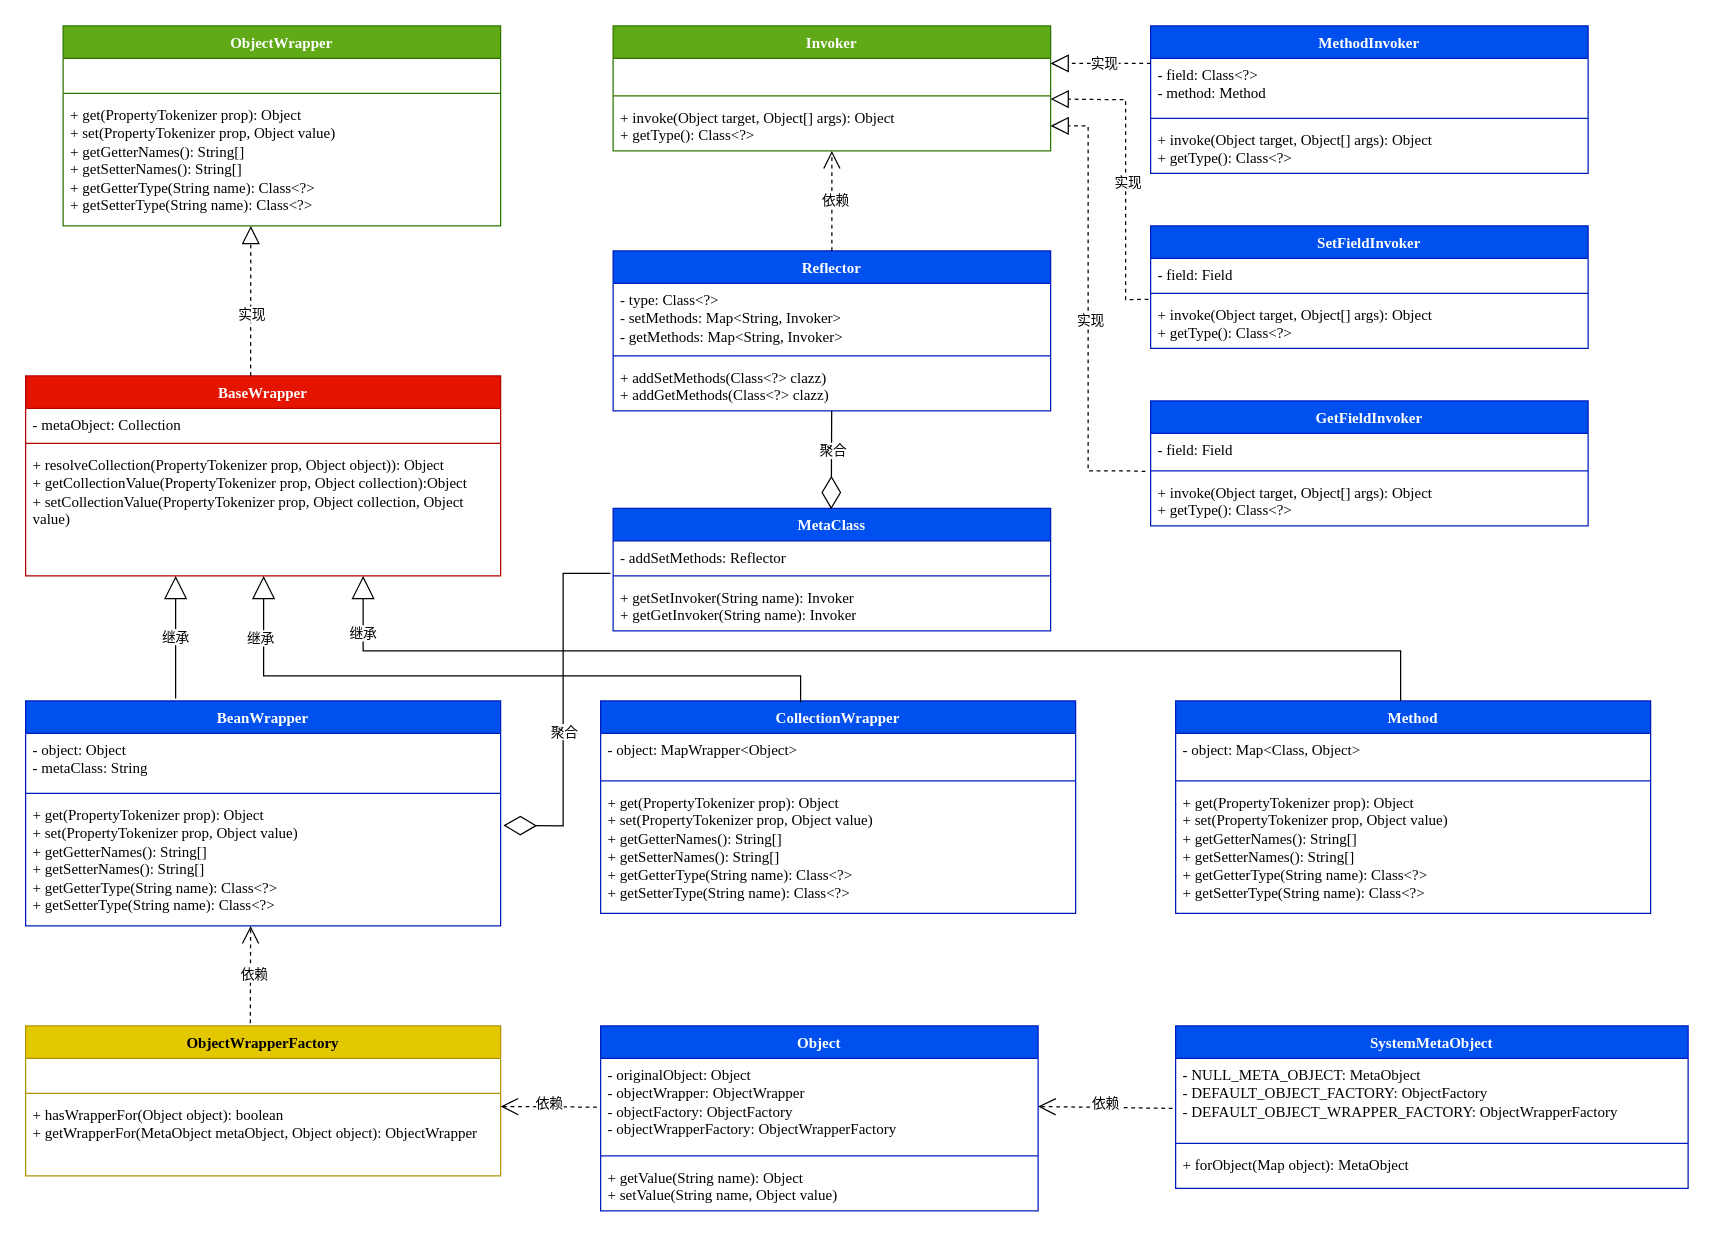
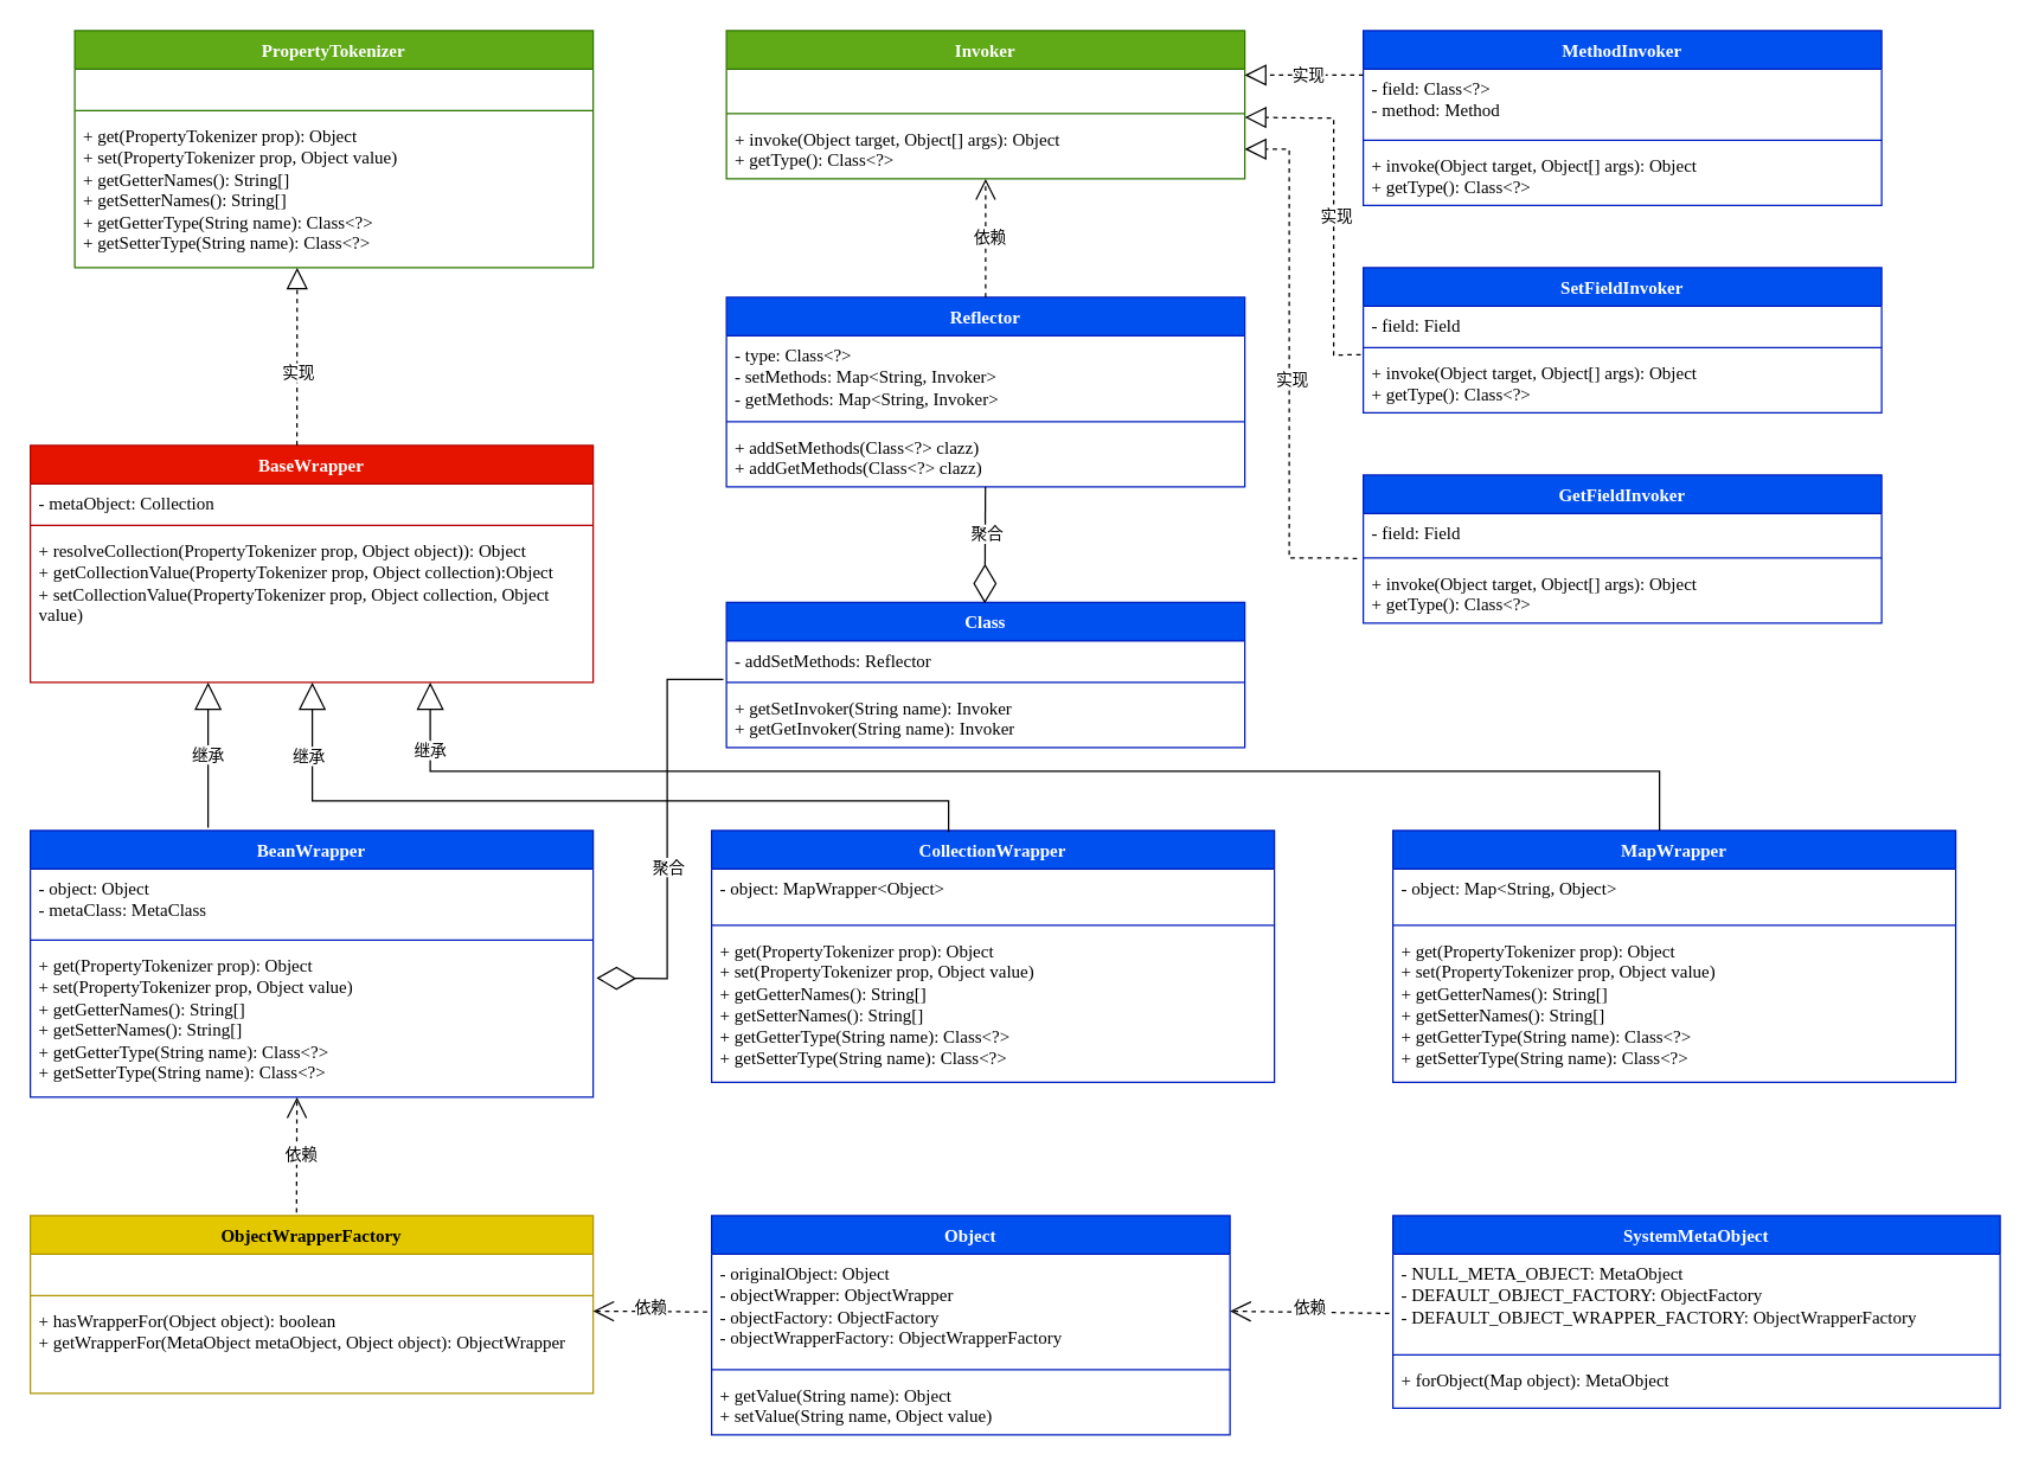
- <mxCell id="26" value="&lt;font face=&quot;Lucida Console&quot;&gt;ObjectWrapper&lt;/font&gt;" style="swimlane;fontStyle=1;align=center;verticalAlign=top;childLayout=stackLayout;horizontal=1;startSize=26;horizontalStack=0;resizeParent=1;resizeParentMax=0;resizeLast=0;collapsible=1;marginBottom=0;whiteSpace=wrap;html=1;fillColor=#60a917;fontColor=#ffffff;strokeColor=#2D7600;" vertex="1" parent="1"><mxGeometry x="50" y="20" width="350" height="160" as="geometry" /></mxCell>
+ <mxCell id="26" value="&lt;font face=&quot;Lucida Console&quot;&gt;PropertyTokenizer&lt;/font&gt;" style="swimlane;fontStyle=1;align=center;verticalAlign=top;childLayout=stackLayout;horizontal=1;startSize=26;horizontalStack=0;resizeParent=1;resizeParentMax=0;resizeLast=0;collapsible=1;marginBottom=0;whiteSpace=wrap;html=1;fillColor=#60a917;fontColor=#ffffff;strokeColor=#2D7600;" vertex="1" parent="1"><mxGeometry x="50" y="20" width="350" height="160" as="geometry" /></mxCell>
- <mxCell id="22" value="&lt;font face=&quot;Lucida Console&quot;&gt;MetaClass&lt;/font&gt;" style="swimlane;fontStyle=1;align=center;verticalAlign=top;childLayout=stackLayout;horizontal=1;startSize=26;horizontalStack=0;resizeParent=1;resizeParentMax=0;resizeLast=0;collapsible=1;marginBottom=0;whiteSpace=wrap;html=1;fillColor=#0050ef;fontColor=#ffffff;strokeColor=#001DBC;" vertex="1" parent="1"><mxGeometry x="490" y="406" width="350" height="98" as="geometry" /></mxCell>
+ <mxCell id="22" value="&lt;font face=&quot;Lucida Console&quot;&gt;Class&lt;/font&gt;" style="swimlane;fontStyle=1;align=center;verticalAlign=top;childLayout=stackLayout;horizontal=1;startSize=26;horizontalStack=0;resizeParent=1;resizeParentMax=0;resizeLast=0;collapsible=1;marginBottom=0;whiteSpace=wrap;html=1;fillColor=#0050ef;fontColor=#ffffff;strokeColor=#001DBC;" vertex="1" parent="1"><mxGeometry x="490" y="406" width="350" height="98" as="geometry" /></mxCell>
- <mxCell id="42" value="&lt;font face=&quot;Lucida Console&quot;&gt;Method&lt;/font&gt;" style="swimlane;fontStyle=1;align=center;verticalAlign=top;childLayout=stackLayout;horizontal=1;startSize=26;horizontalStack=0;resizeParent=1;resizeParentMax=0;resizeLast=0;collapsible=1;marginBottom=0;whiteSpace=wrap;html=1;fillColor=#0050ef;fontColor=#ffffff;strokeColor=#001DBC;" vertex="1" parent="1"><mxGeometry x="940" y="560" width="380" height="170" as="geometry" /></mxCell>
+ <mxCell id="42" value="&lt;font face=&quot;Lucida Console&quot;&gt;MapWrapper&lt;/font&gt;" style="swimlane;fontStyle=1;align=center;verticalAlign=top;childLayout=stackLayout;horizontal=1;startSize=26;horizontalStack=0;resizeParent=1;resizeParentMax=0;resizeLast=0;collapsible=1;marginBottom=0;whiteSpace=wrap;html=1;fillColor=#0050ef;fontColor=#ffffff;strokeColor=#001DBC;" vertex="1" parent="1"><mxGeometry x="940" y="560" width="380" height="170" as="geometry" /></mxCell>
- <mxCell id="43" value="&lt;font face=&quot;Lucida Console&quot;&gt;- object: Map&amp;lt;Class, Object&amp;gt;&lt;br&gt;&lt;/font&gt;" style="text;strokeColor=none;fillColor=none;align=left;verticalAlign=top;spacingLeft=4;spacingRight=4;overflow=hidden;rotatable=0;points=[[0,0.5],[1,0.5]];portConstraint=eastwest;whiteSpace=wrap;html=1;" vertex="1" parent="42"><mxGeometry y="26" width="380" height="34" as="geometry" /></mxCell>
+ <mxCell id="43" value="&lt;font face=&quot;Lucida Console&quot;&gt;- object: Map&amp;lt;String, Object&amp;gt;&lt;br&gt;&lt;/font&gt;" style="text;strokeColor=none;fillColor=none;align=left;verticalAlign=top;spacingLeft=4;spacingRight=4;overflow=hidden;rotatable=0;points=[[0,0.5],[1,0.5]];portConstraint=eastwest;whiteSpace=wrap;html=1;" vertex="1" parent="42"><mxGeometry y="26" width="380" height="34" as="geometry" /></mxCell>
- <mxCell id="35" value="&lt;font face=&quot;Lucida Console&quot;&gt;- object: Object&lt;br style=&quot;border-color: var(--border-color);&quot;&gt;- metaClass: String&lt;br&gt;&lt;/font&gt;" style="text;strokeColor=none;fillColor=none;align=left;verticalAlign=top;spacingLeft=4;spacingRight=4;overflow=hidden;rotatable=0;points=[[0,0.5],[1,0.5]];portConstraint=eastwest;whiteSpace=wrap;html=1;" vertex="1" parent="34"><mxGeometry y="26" width="380" height="44" as="geometry" /></mxCell>
+ <mxCell id="35" value="&lt;font face=&quot;Lucida Console&quot;&gt;- object: Object&lt;br style=&quot;border-color: var(--border-color);&quot;&gt;- metaClass: MetaClass&lt;br&gt;&lt;/font&gt;" style="text;strokeColor=none;fillColor=none;align=left;verticalAlign=top;spacingLeft=4;spacingRight=4;overflow=hidden;rotatable=0;points=[[0,0.5],[1,0.5]];portConstraint=eastwest;whiteSpace=wrap;html=1;" vertex="1" parent="34"><mxGeometry y="26" width="380" height="44" as="geometry" /></mxCell>
